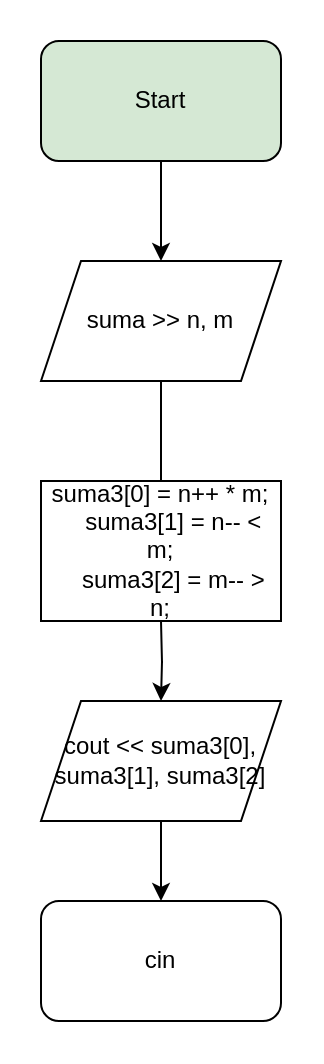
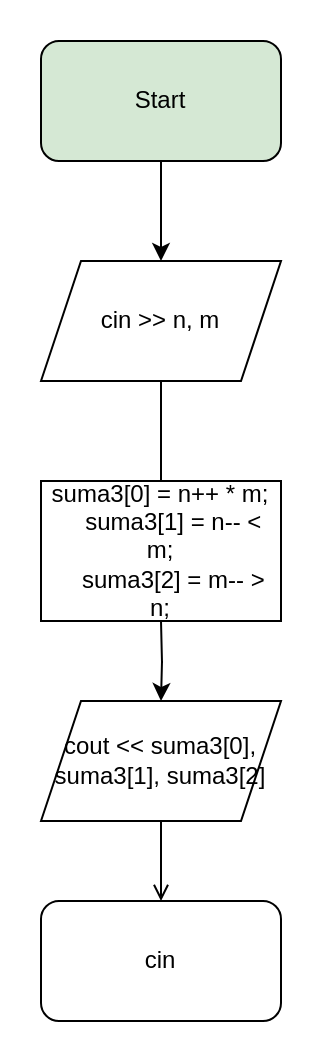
- <mxCell id="9" value="suma &amp;gt;&amp;gt; n, m" style="shape=parallelogram;perimeter=parallelogramPerimeter;whiteSpace=wrap;html=1;fixedSize=1;" vertex="1" parent="1"><mxGeometry x="20" y="130" width="120" height="60" as="geometry" /></mxCell>
+ <mxCell id="9" value="cin &amp;gt;&amp;gt; n, m" style="shape=parallelogram;perimeter=parallelogramPerimeter;whiteSpace=wrap;html=1;fixedSize=1;" vertex="1" parent="1"><mxGeometry x="20" y="130" width="120" height="60" as="geometry" /></mxCell>
- <mxCell id="6" value="" style="edgeStyle=orthogonalEdgeStyle;rounded=0;orthogonalLoop=1;jettySize=auto;html=1;" edge="1" parent="1" source="7" target="8"><mxGeometry relative="1" as="geometry" /></mxCell>
+ <mxCell id="6" value="" style="edgeStyle=orthogonalEdgeStyle;rounded=0;orthogonalLoop=1;jettySize=auto;html=1;endArrow=open;" edge="1" parent="1" source="7" target="8"><mxGeometry relative="1" as="geometry" /></mxCell>
